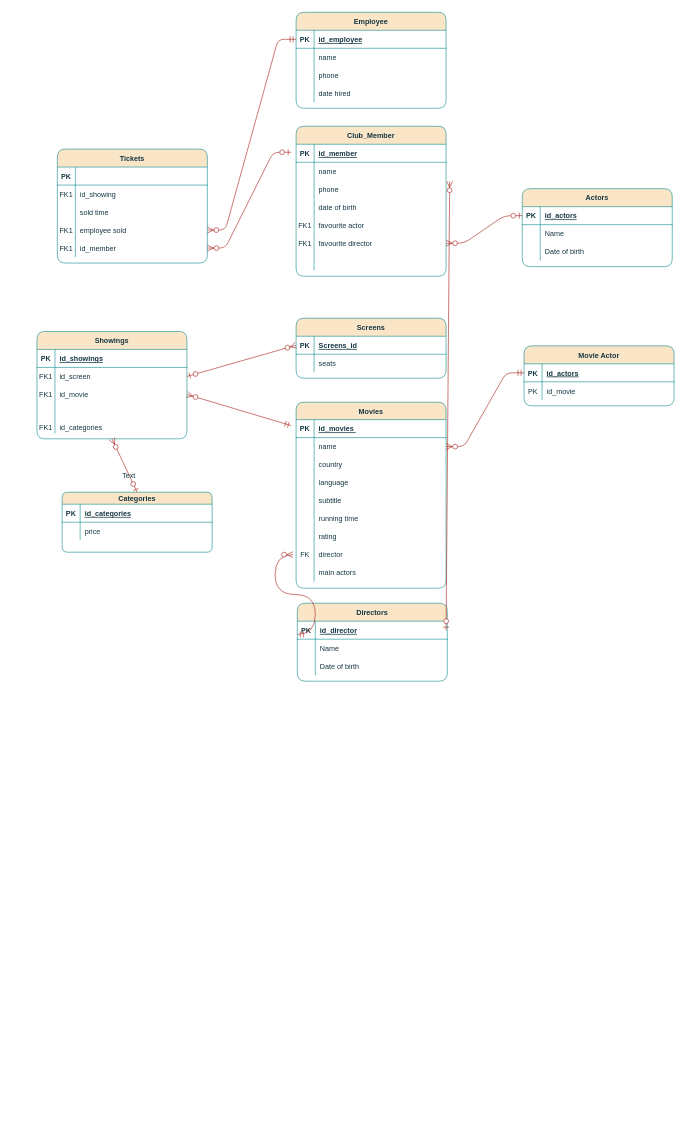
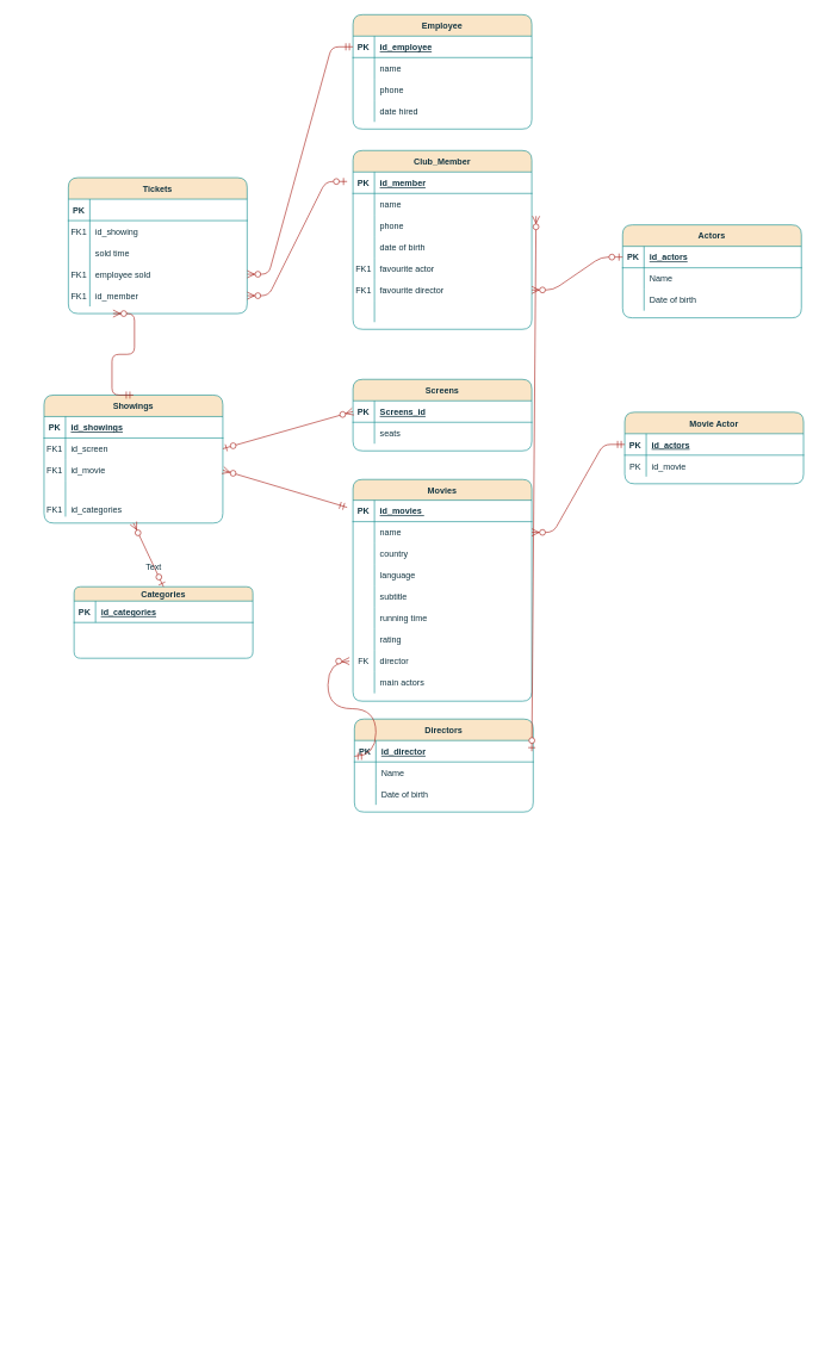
+ <mxCell id="129" value="" style="edgeStyle=entityRelationEdgeStyle;fontSize=12;html=1;endArrow=ERzeroToMany;startArrow=ERmandOne;rounded=1;startSize=8;endSize=8;curved=0;labelBackgroundColor=none;fontColor=default;strokeColor=#A8201A;exitX=0.5;exitY=0;exitDx=0;exitDy=0;entryX=0.25;entryY=1;entryDx=0;entryDy=0;" edge="1" parent="1" source="57" target="79"><mxGeometry width="100" height="100" relative="1" as="geometry"><mxPoint x="-10" y="526" as="sourcePoint" /><mxPoint x="66" y="335" as="targetPoint" /><Array as="points"><mxPoint x="273" y="1870" /><mxPoint x="20" y="489" /><mxPoint x="48" y="485" /><mxPoint x="353" y="380" /><mxPoint x="73" y="330" /><mxPoint x="423" y="510" /></Array></mxGeometry></mxCell>
- <mxCell id="78" value="price" style="shape=partialRectangle;overflow=hidden;connectable=0;fillColor=none;top=0;left=0;bottom=0;right=0;align=left;spacingLeft=6;labelBackgroundColor=none;strokeColor=#0F8B8D;fontColor=#143642;rounded=1;" vertex="1" parent="76"><mxGeometry x="30" width="220" height="30" as="geometry"><mxRectangle width="220" height="30" as="alternateBounds" /></mxGeometry></mxCell>
